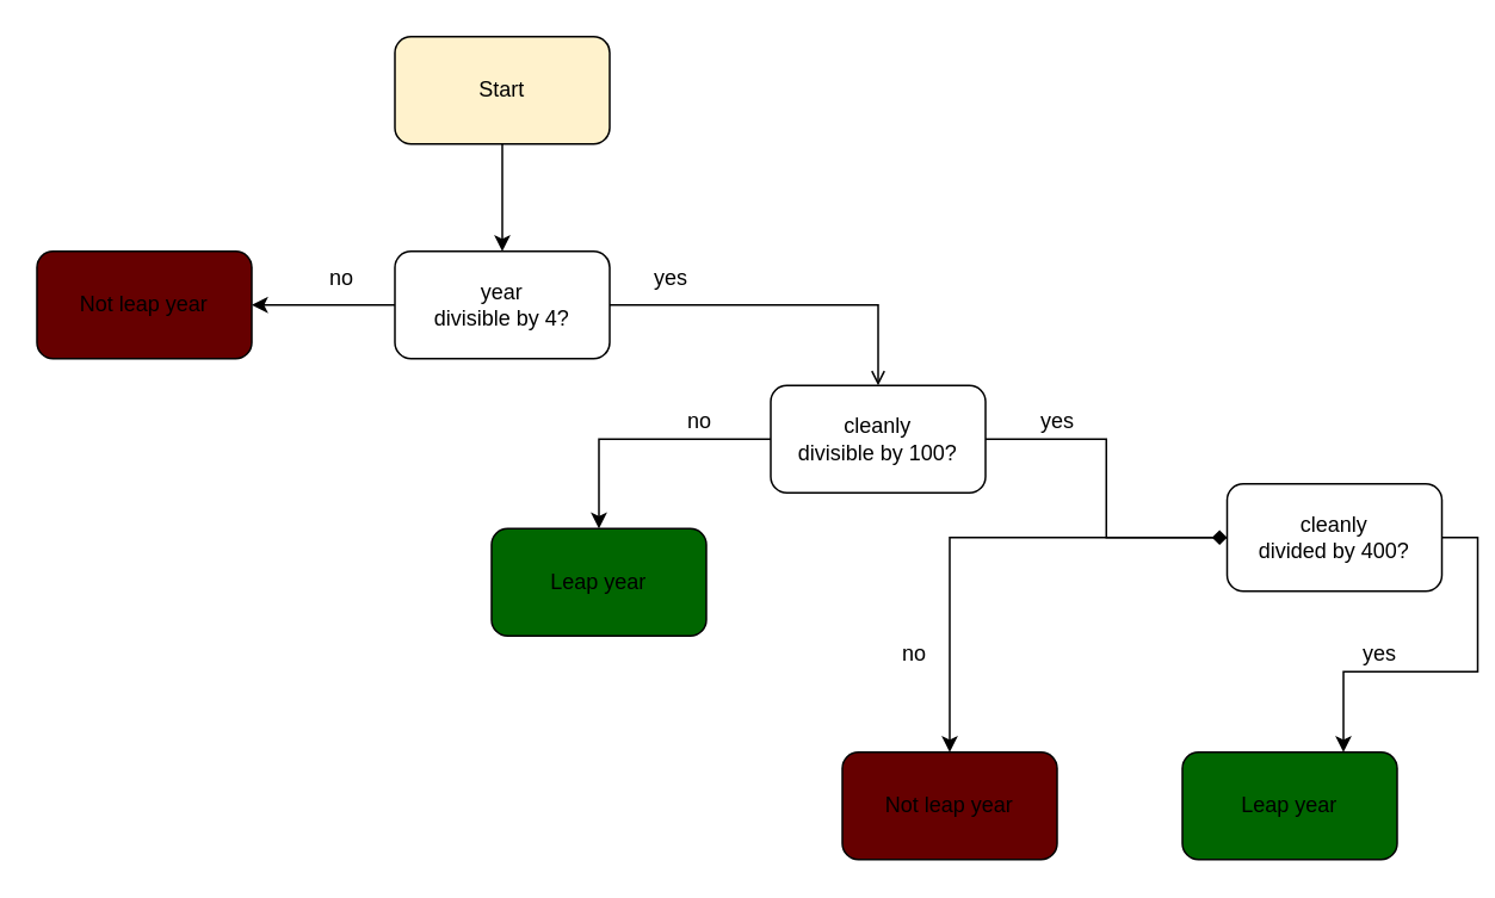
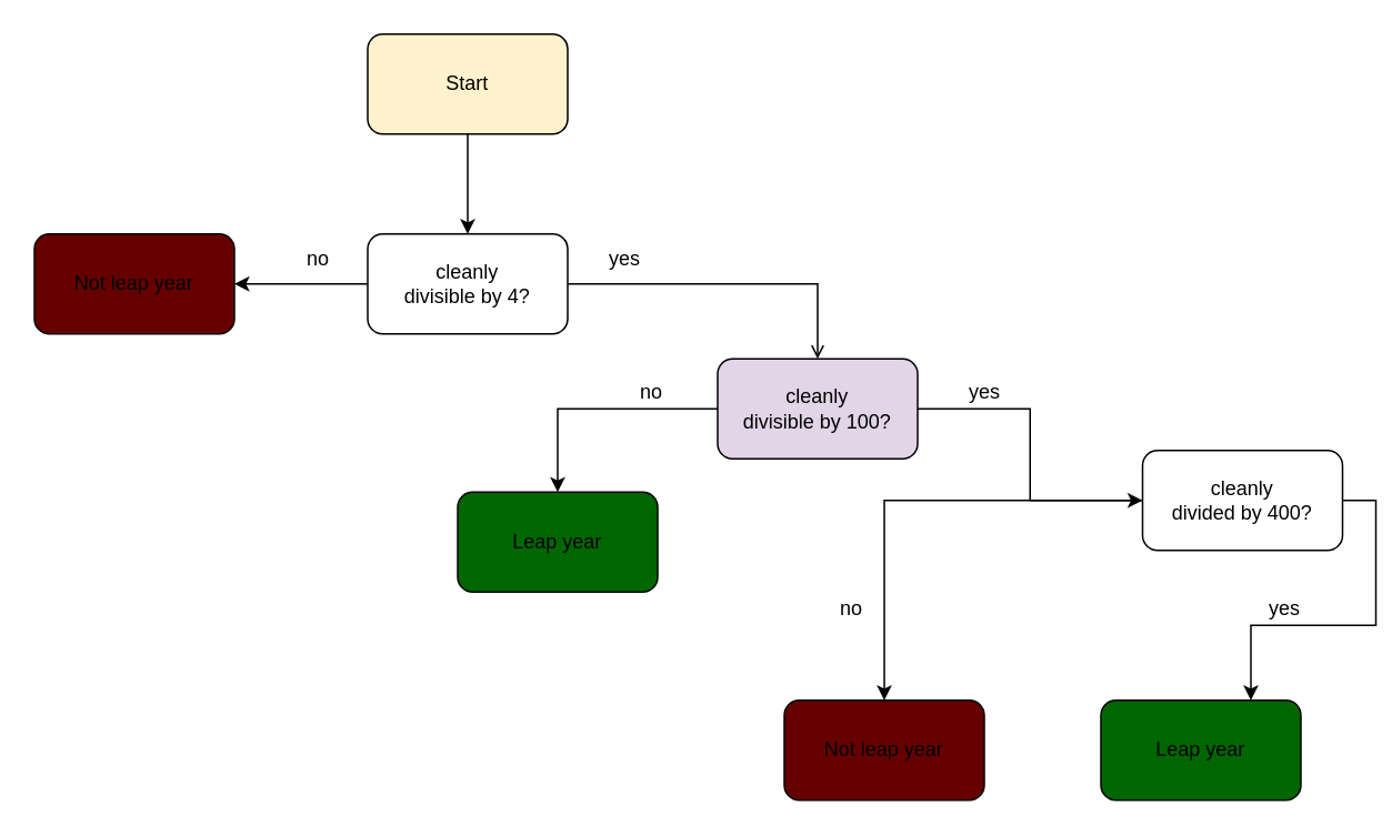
- <mxCell id="6" value="year&lt;br&gt;divisible by 4?" style="whiteSpace=wrap;html=1;rounded=1;" vertex="1" parent="1"><mxGeometry x="220" y="140" width="120" height="60" as="geometry" /></mxCell>
+ <mxCell id="6" value="cleanly&lt;br&gt;divisible by 4?" style="whiteSpace=wrap;html=1;rounded=1;" vertex="1" parent="1"><mxGeometry x="220" y="140" width="120" height="60" as="geometry" /></mxCell>
- <mxCell id="12" value="cleanly&lt;br&gt;divisible by 100?" style="whiteSpace=wrap;html=1;rounded=1;" vertex="1" parent="1"><mxGeometry x="430" y="215" width="120" height="60" as="geometry" /></mxCell>
+ <mxCell id="12" value="cleanly&lt;br&gt;divisible by 100?" style="whiteSpace=wrap;html=1;rounded=1;fillColor=#e1d5e7;" vertex="1" parent="1"><mxGeometry x="430" y="215" width="120" height="60" as="geometry" /></mxCell>
- <mxCell id="11" value="" style="edgeStyle=orthogonalEdgeStyle;rounded=0;orthogonalLoop=1;jettySize=auto;html=1;endArrow=diamond;" edge="1" parent="1" source="12" target="16"><mxGeometry relative="1" as="geometry" /></mxCell>
+ <mxCell id="11" value="" style="edgeStyle=orthogonalEdgeStyle;rounded=0;orthogonalLoop=1;jettySize=auto;html=1;" edge="1" parent="1" source="12" target="16"><mxGeometry relative="1" as="geometry" /></mxCell>
